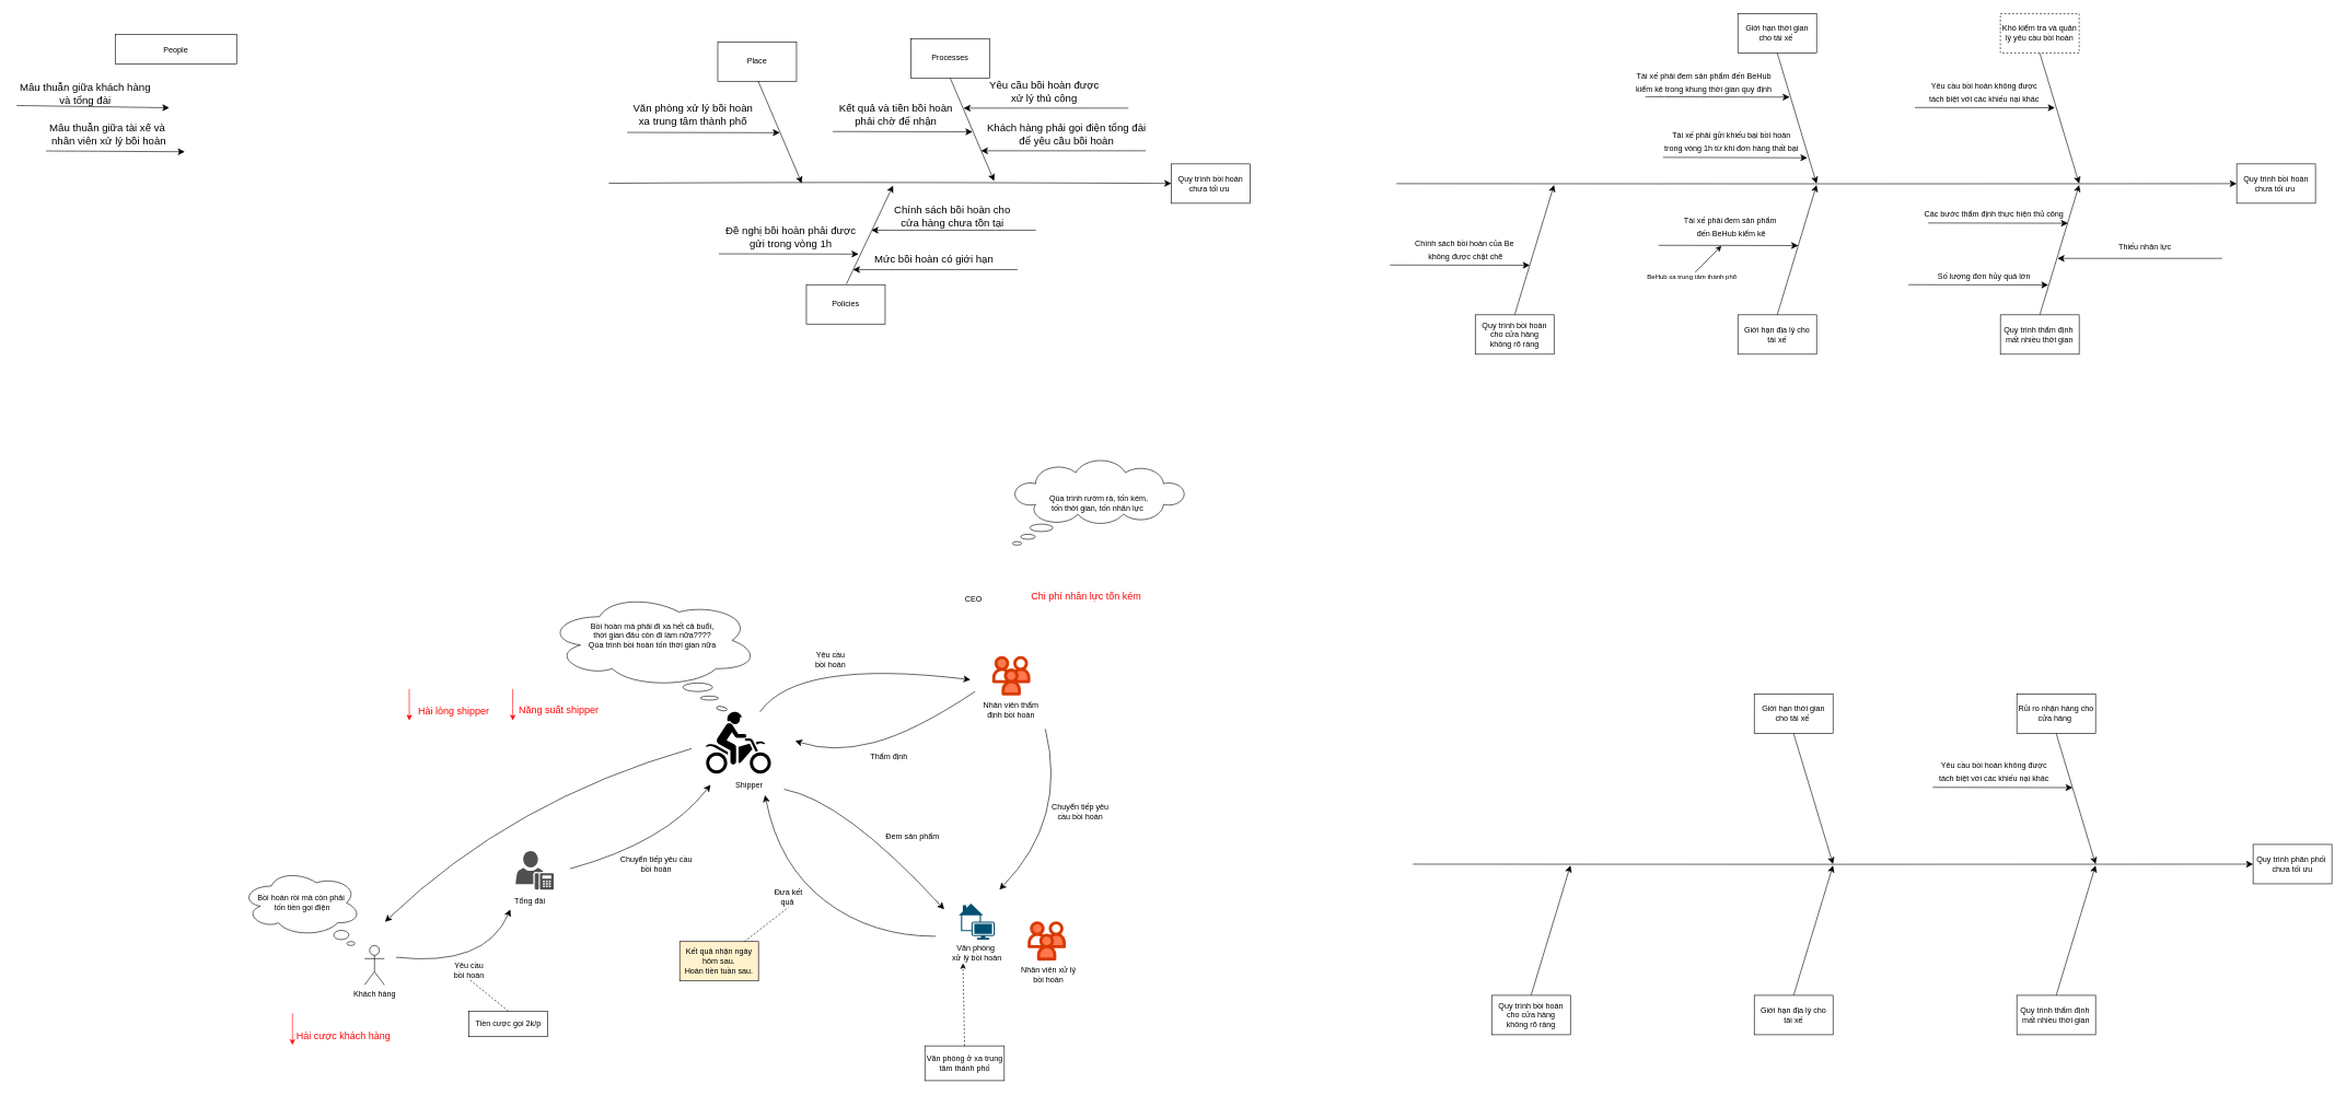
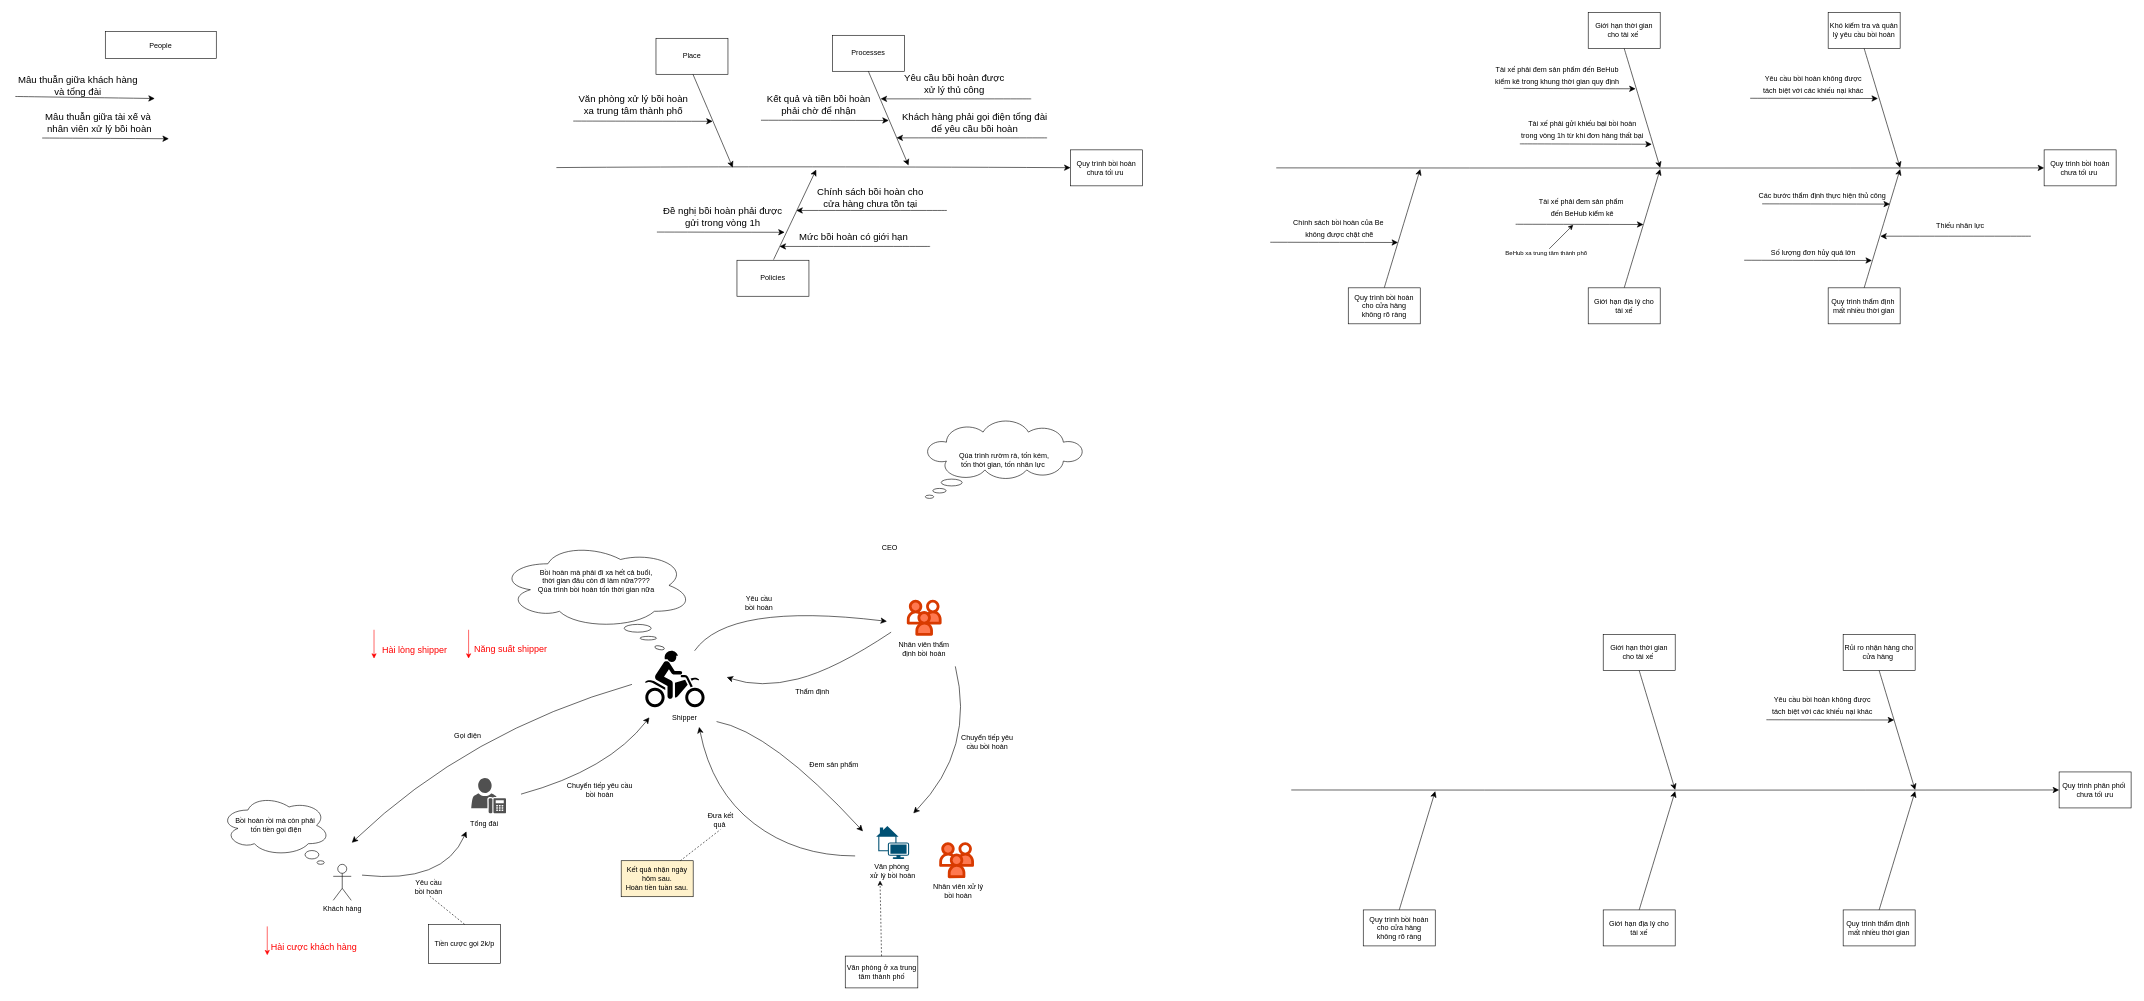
- <mxCell id="81" value="Khó kiểm tra và quản&lt;br&gt;lý yêu cầu bồi hoàn" style="rounded=0;whiteSpace=wrap;html=1;dashed=1;" vertex="1" parent="1"><mxGeometry x="3047" y="20" width="120" height="60" as="geometry" /></mxCell>
+ <mxCell id="81" value="Khó kiểm tra và quản&lt;br&gt;lý yêu cầu bồi hoàn" style="rounded=0;whiteSpace=wrap;html=1;" vertex="1" parent="1"><mxGeometry x="3047" y="20" width="120" height="60" as="geometry" /></mxCell>
- <mxCell id="67" value="&lt;span style=&quot;background-color: light-dark(#ffffff, var(--ge-dark-color, #121212));&quot;&gt;&lt;font style=&quot;color: rgb(255, 0, 0); font-size: 15px;&quot;&gt;Chi phí nhân lực tốn kém&lt;/font&gt;&lt;/span&gt;" style="text;html=1;align=center;verticalAlign=middle;whiteSpace=wrap;rounded=0;" parent="1" vertex="1"><mxGeometry x="1565" y="892" width="179" height="31.5" as="geometry" /></mxCell>
+ <mxCell id="42" value="Gọi điện&amp;nbsp;" style="text;html=1;align=center;verticalAlign=middle;whiteSpace=wrap;rounded=0;" parent="1" vertex="1"><mxGeometry x="751" y="1211" width="60" height="30" as="geometry" /></mxCell>
- <mxCell id="50" value="Tiền cược gọi 2k/p" style="rounded=0;whiteSpace=wrap;html=1;" parent="1" vertex="1"><mxGeometry x="714" y="1540" width="120" height="39" as="geometry" /></mxCell>
+ <mxCell id="50" value="Tiền cược gọi 2k/p" style="rounded=0;whiteSpace=wrap;html=1;" parent="1" vertex="1"><mxGeometry x="714" y="1540" width="120" height="65" as="geometry" /></mxCell>
